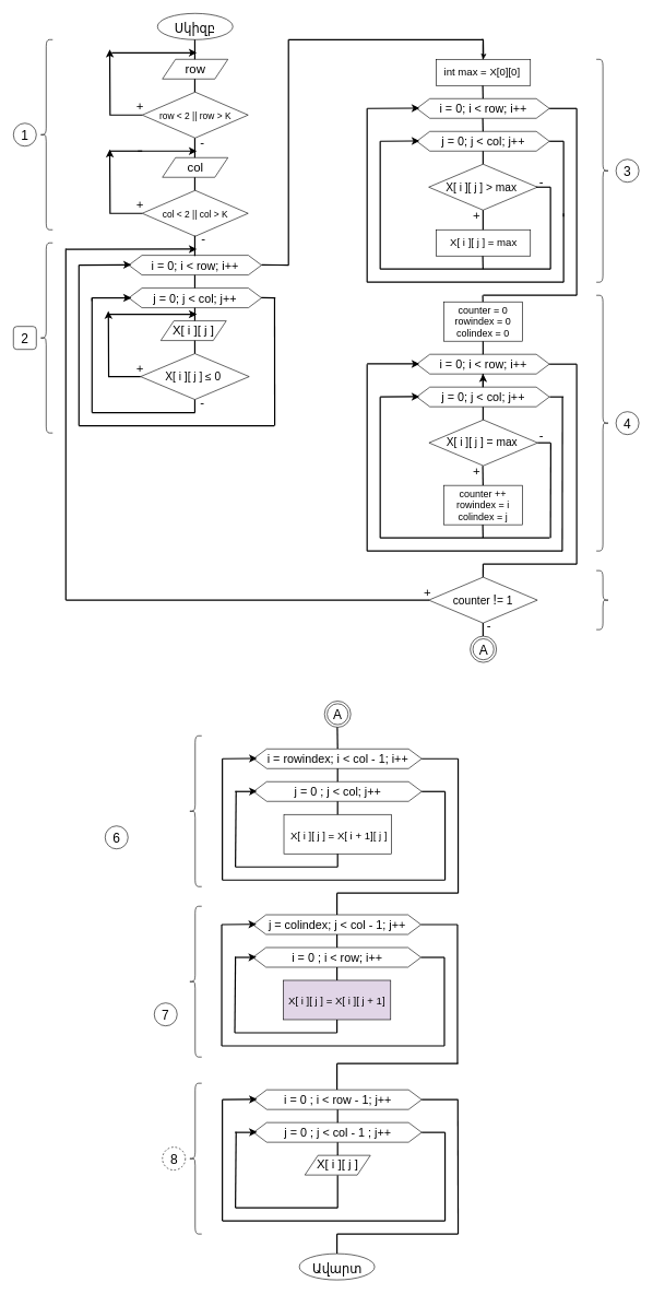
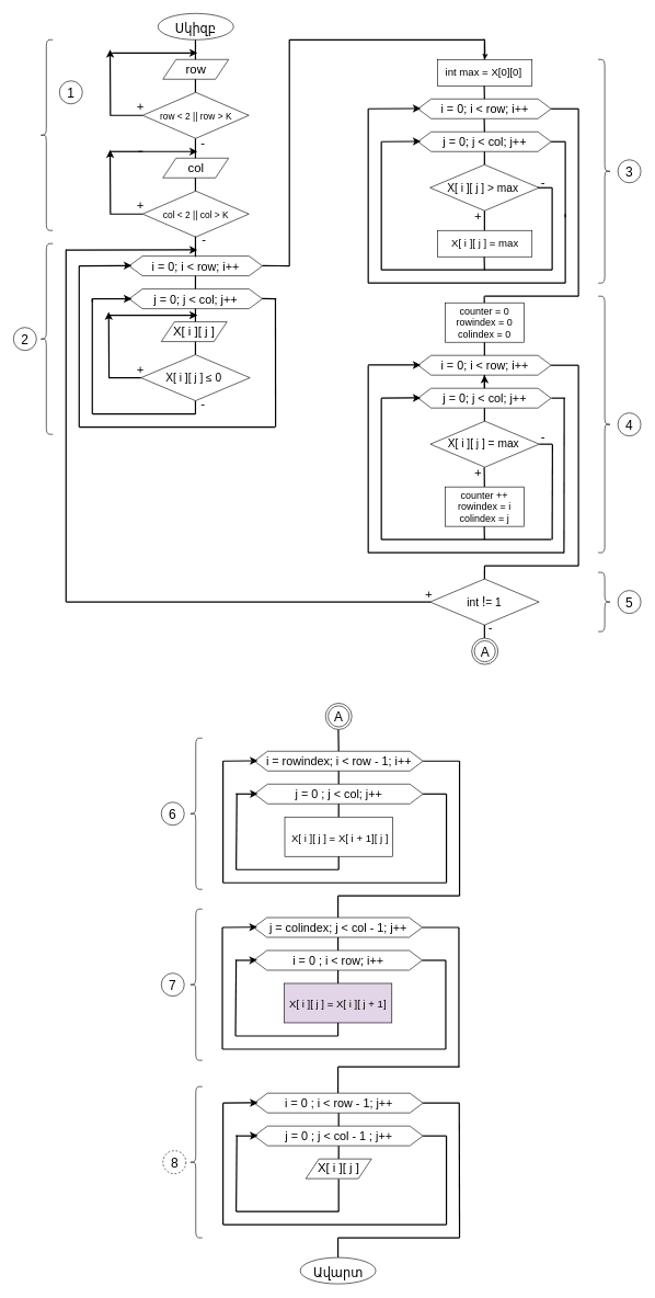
- <mxCell id="105" value="1" style="ellipse;whiteSpace=wrap;html=1;aspect=fixed;labelBackgroundColor=default;fontSize=20;fontColor=default;strokeColor=default;fillColor=default;" parent="1" vertex="1"><mxGeometry x="20" y="187.5" width="35" height="35" as="geometry" /></mxCell>
+ <mxCell id="105" value="1" style="ellipse;whiteSpace=wrap;html=1;aspect=fixed;labelBackgroundColor=default;fontSize=20;fontColor=default;strokeColor=default;fillColor=default;" parent="1" vertex="1"><mxGeometry x="90" y="122.5" width="35" height="35" as="geometry" /></mxCell>
- <mxCell id="107" value="2" style="whiteSpace=wrap;html=1;aspect=fixed;labelBackgroundColor=default;fontSize=20;fontColor=default;strokeColor=default;fillColor=default;rounded=1;" parent="1" vertex="1"><mxGeometry x="20" y="497.5" width="35" height="35" as="geometry" /></mxCell>
+ <mxCell id="107" value="2" style="ellipse;whiteSpace=wrap;html=1;aspect=fixed;labelBackgroundColor=default;fontSize=20;fontColor=default;strokeColor=default;fillColor=default;" parent="1" vertex="1"><mxGeometry x="20" y="497.5" width="35" height="35" as="geometry" /></mxCell>
- <mxCell id="93" value="&lt;font style=&quot;font-size: 17px&quot;&gt;counter &lt;/font&gt;&lt;font style=&quot;font-size: 20px&quot;&gt;!&lt;/font&gt;&lt;font style=&quot;font-size: 17px&quot;&gt;= 1&lt;/font&gt;" style="rhombus;whiteSpace=wrap;html=1;fontSize=19;fontColor=default;strokeColor=default;fillColor=default;" parent="1" vertex="1"><mxGeometry x="654.14" y="880" width="165.86" height="70" as="geometry" /></mxCell>
+ <mxCell id="93" value="&lt;font style=&quot;font-size: 17px&quot;&gt;int &lt;/font&gt;&lt;font style=&quot;font-size: 20px&quot;&gt;!&lt;/font&gt;&lt;font style=&quot;font-size: 17px&quot;&gt;= 1&lt;/font&gt;" style="rhombus;whiteSpace=wrap;html=1;fontSize=19;fontColor=default;strokeColor=default;fillColor=default;" parent="1" vertex="1"><mxGeometry x="654.14" y="880" width="165.86" height="70" as="geometry" /></mxCell>
+ <mxCell id="113" value="5" style="ellipse;whiteSpace=wrap;html=1;aspect=fixed;labelBackgroundColor=default;fontSize=20;fontColor=default;strokeColor=default;fillColor=default;" parent="1" vertex="1"><mxGeometry x="940" y="897.5" width="35" height="35" as="geometry" /></mxCell>
- <mxCell id="130" value="&lt;font style=&quot;font-size: 18px&quot;&gt;i = rowindex; i &amp;lt; col - 1; i++&lt;/font&gt;" style="shape=hexagon;perimeter=hexagonPerimeter2;whiteSpace=wrap;html=1;fixedSize=1;fontSize=22;fontColor=default;strokeColor=default;fillColor=default;" parent="1" vertex="1"><mxGeometry x="386.7" y="1142" width="256.62" height="30" as="geometry" /></mxCell>
+ <mxCell id="130" value="&lt;font style=&quot;font-size: 18px&quot;&gt;i = rowindex; i &amp;lt; row - 1; i++&lt;/font&gt;" style="shape=hexagon;perimeter=hexagonPerimeter2;whiteSpace=wrap;html=1;fixedSize=1;fontSize=22;fontColor=default;strokeColor=default;fillColor=default;" parent="1" vertex="1"><mxGeometry x="386.7" y="1142" width="256.62" height="30" as="geometry" /></mxCell>
- <mxCell id="203" value="6" style="ellipse;whiteSpace=wrap;html=1;aspect=fixed;labelBackgroundColor=default;fontSize=20;fontColor=default;strokeColor=default;fillColor=default;" parent="1" vertex="1"><mxGeometry x="160" y="1259.5" width="35" height="35" as="geometry" /></mxCell>
+ <mxCell id="203" value="6" style="ellipse;whiteSpace=wrap;html=1;aspect=fixed;labelBackgroundColor=default;fontSize=20;fontColor=default;strokeColor=default;fillColor=default;" parent="1" vertex="1"><mxGeometry x="245" y="1219.5" width="35" height="35" as="geometry" /></mxCell>
- <mxCell id="204" value="7" style="ellipse;whiteSpace=wrap;html=1;aspect=fixed;labelBackgroundColor=default;fontSize=20;fontColor=default;strokeColor=default;fillColor=default;" parent="1" vertex="1"><mxGeometry x="235" y="1529.5" width="35" height="35" as="geometry" /></mxCell>
+ <mxCell id="204" value="7" style="ellipse;whiteSpace=wrap;html=1;aspect=fixed;labelBackgroundColor=default;fontSize=20;fontColor=default;strokeColor=default;fillColor=default;" parent="1" vertex="1"><mxGeometry x="245" y="1479.5" width="35" height="35" as="geometry" /></mxCell>
